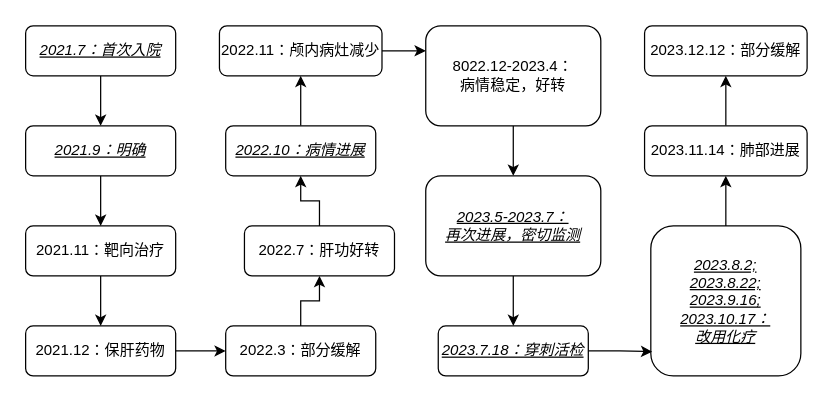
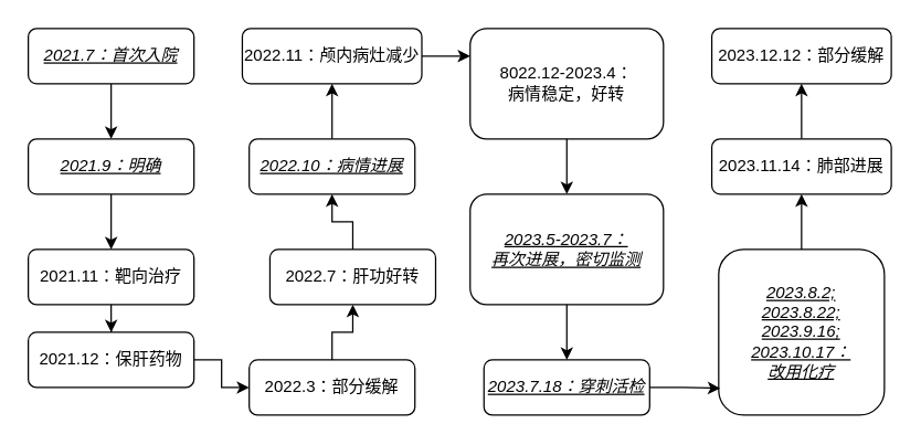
- <mxCell id="9" value="2021.12：保肝药物" style="whiteSpace=wrap;html=1;rounded=1;" parent="1" vertex="1"><mxGeometry x="20" y="260" width="120" height="40" as="geometry" /></mxCell>
+ <mxCell id="9" value="2021.12：保肝药物" style="whiteSpace=wrap;html=1;rounded=1;" parent="1" vertex="1"><mxGeometry x="20" y="240" width="120" height="40" as="geometry" /></mxCell>
